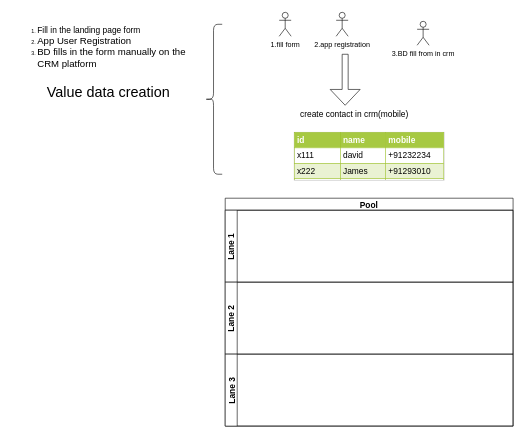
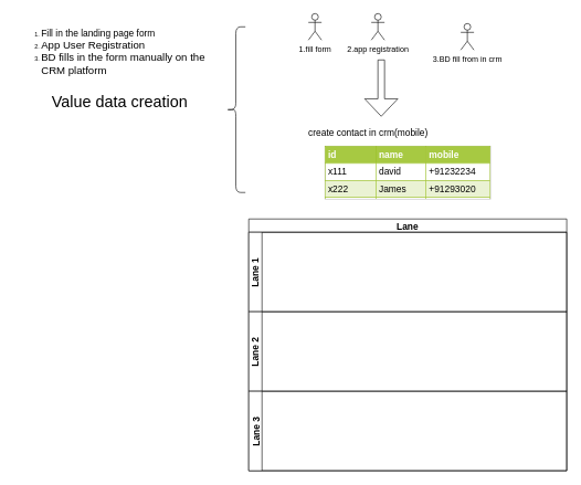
- <mxCell id="9" value="create contact in crm(mobile)" style="text;html=1;align=center;verticalAlign=middle;resizable=0;points=[];autosize=1;strokeColor=none;fillColor=none;fontSize=14;" vertex="1" parent="1"><mxGeometry x="490" y="180" width="200" height="20" as="geometry" /></mxCell>
+ <mxCell id="9" value="create contact in crm(mobile)" style="text;html=1;align=center;verticalAlign=middle;resizable=0;points=[];autosize=1;strokeColor=none;fillColor=none;fontSize=14;" vertex="1" parent="1"><mxGeometry x="455" y="190" width="200" height="20" as="geometry" /></mxCell>
- <mxCell id="10" value="&lt;table border=&quot;1&quot; width=&quot;100%&quot; cellpadding=&quot;4&quot; style=&quot;width: 100% ; height: 100% ; border-collapse: collapse&quot;&gt;&lt;tbody&gt;&lt;tr style=&quot;background-color: #a7c942 ; color: #ffffff ; border: 1px solid #98bf21&quot;&gt;&lt;th align=&quot;left&quot;&gt;id&lt;/th&gt;&lt;th align=&quot;left&quot;&gt;name&lt;/th&gt;&lt;th align=&quot;left&quot;&gt;mobile&lt;/th&gt;&lt;/tr&gt;&lt;tr style=&quot;border: 1px solid #98bf21&quot;&gt;&lt;td&gt;x111&lt;/td&gt;&lt;td&gt;david&lt;/td&gt;&lt;td&gt;+91232234&lt;/td&gt;&lt;/tr&gt;&lt;tr style=&quot;background-color: #eaf2d3 ; border: 1px solid #98bf21&quot;&gt;&lt;td&gt;x222&lt;/td&gt;&lt;td&gt;James&lt;/td&gt;&lt;td&gt;+91293010&lt;/td&gt;&lt;/tr&gt;&lt;tr style=&quot;border: 1px solid #98bf21&quot;&gt;&lt;td&gt;Value 7&lt;/td&gt;&lt;td&gt;Value 8&lt;/td&gt;&lt;td&gt;Value 9&lt;/td&gt;&lt;/tr&gt;&lt;tr style=&quot;background-color: #eaf2d3 ; border: 1px solid #98bf21&quot;&gt;&lt;td&gt;Value 10&lt;/td&gt;&lt;td&gt;Value 11&lt;/td&gt;&lt;td&gt;Value 12&lt;/td&gt;&lt;/tr&gt;&lt;/tbody&gt;&lt;/table&gt;" style="text;html=1;strokeColor=#c0c0c0;fillColor=#ffffff;overflow=fill;rounded=0;fontSize=14;" vertex="1" parent="1"><mxGeometry x="490" y="220" width="250" height="80" as="geometry" /></mxCell>
+ <mxCell id="10" value="&lt;table border=&quot;1&quot; width=&quot;100%&quot; cellpadding=&quot;4&quot; style=&quot;width: 100% ; height: 100% ; border-collapse: collapse&quot;&gt;&lt;tbody&gt;&lt;tr style=&quot;background-color: #a7c942 ; color: #ffffff ; border: 1px solid #98bf21&quot;&gt;&lt;th align=&quot;left&quot;&gt;id&lt;/th&gt;&lt;th align=&quot;left&quot;&gt;name&lt;/th&gt;&lt;th align=&quot;left&quot;&gt;mobile&lt;/th&gt;&lt;/tr&gt;&lt;tr style=&quot;border: 1px solid #98bf21&quot;&gt;&lt;td&gt;x111&lt;/td&gt;&lt;td&gt;david&lt;/td&gt;&lt;td&gt;+91232234&lt;/td&gt;&lt;/tr&gt;&lt;tr style=&quot;background-color: #eaf2d3 ; border: 1px solid #98bf21&quot;&gt;&lt;td&gt;x222&lt;/td&gt;&lt;td&gt;James&lt;/td&gt;&lt;td&gt;+91293020&lt;/td&gt;&lt;/tr&gt;&lt;tr style=&quot;border: 1px solid #98bf21&quot;&gt;&lt;td&gt;Value 7&lt;/td&gt;&lt;td&gt;Value 8&lt;/td&gt;&lt;td&gt;Value 9&lt;/td&gt;&lt;/tr&gt;&lt;tr style=&quot;background-color: #eaf2d3 ; border: 1px solid #98bf21&quot;&gt;&lt;td&gt;Value 10&lt;/td&gt;&lt;td&gt;Value 11&lt;/td&gt;&lt;td&gt;Value 12&lt;/td&gt;&lt;/tr&gt;&lt;/tbody&gt;&lt;/table&gt;" style="text;html=1;strokeColor=#c0c0c0;fillColor=#ffffff;overflow=fill;rounded=0;fontSize=14;" vertex="1" parent="1"><mxGeometry x="490" y="220" width="250" height="80" as="geometry" /></mxCell>
- <mxCell id="11" value="Pool" style="swimlane;childLayout=stackLayout;resizeParent=1;resizeParentMax=0;horizontal=1;startSize=20;horizontalStack=0;fontSize=14;" vertex="1" parent="1"><mxGeometry x="375" y="330" width="480" height="380" as="geometry" /></mxCell>
+ <mxCell id="11" value="Lane" style="swimlane;childLayout=stackLayout;resizeParent=1;resizeParentMax=0;horizontal=1;startSize=20;horizontalStack=0;fontSize=14;" vertex="1" parent="1"><mxGeometry x="375" y="330" width="480" height="380" as="geometry" /></mxCell>
